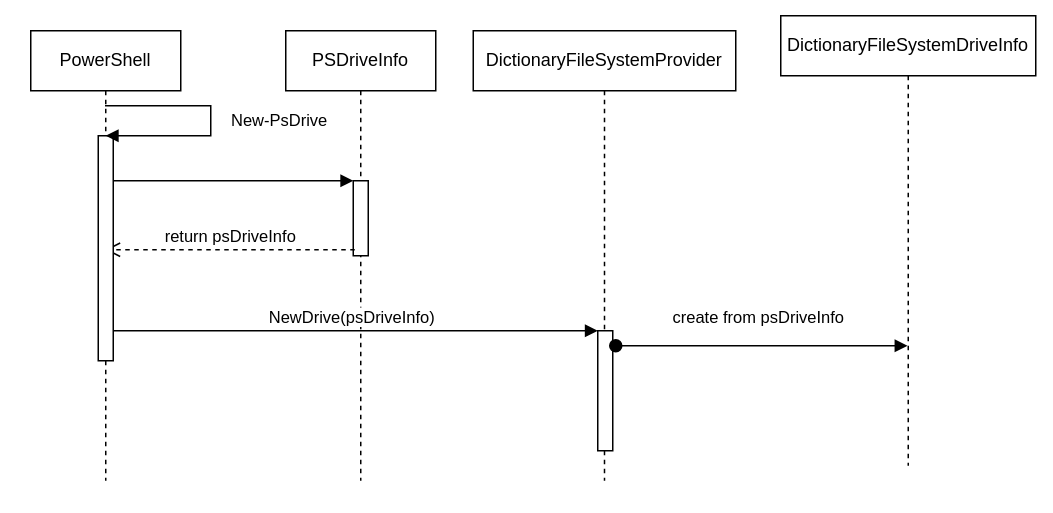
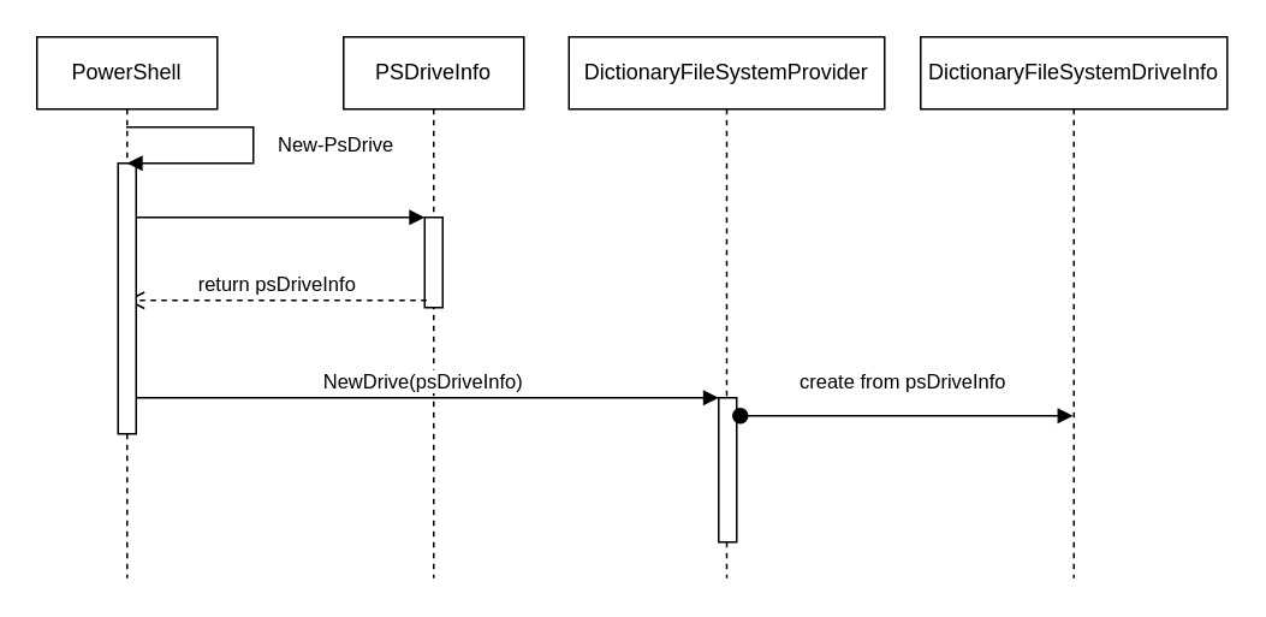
- <mxCell id="12" value="DictionaryFileSystemDriveInfo" style="shape=umlLifeline;perimeter=lifelinePerimeter;whiteSpace=wrap;html=1;container=1;collapsible=0;recursiveResize=0;outlineConnect=0;" parent="1" vertex="1"><mxGeometry x="520" y="10" width="170" height="300" as="geometry" /></mxCell>
+ <mxCell id="12" value="DictionaryFileSystemDriveInfo" style="shape=umlLifeline;perimeter=lifelinePerimeter;whiteSpace=wrap;html=1;container=1;collapsible=0;recursiveResize=0;outlineConnect=0;" parent="1" vertex="1"><mxGeometry x="510" y="20" width="170" height="300" as="geometry" /></mxCell>
